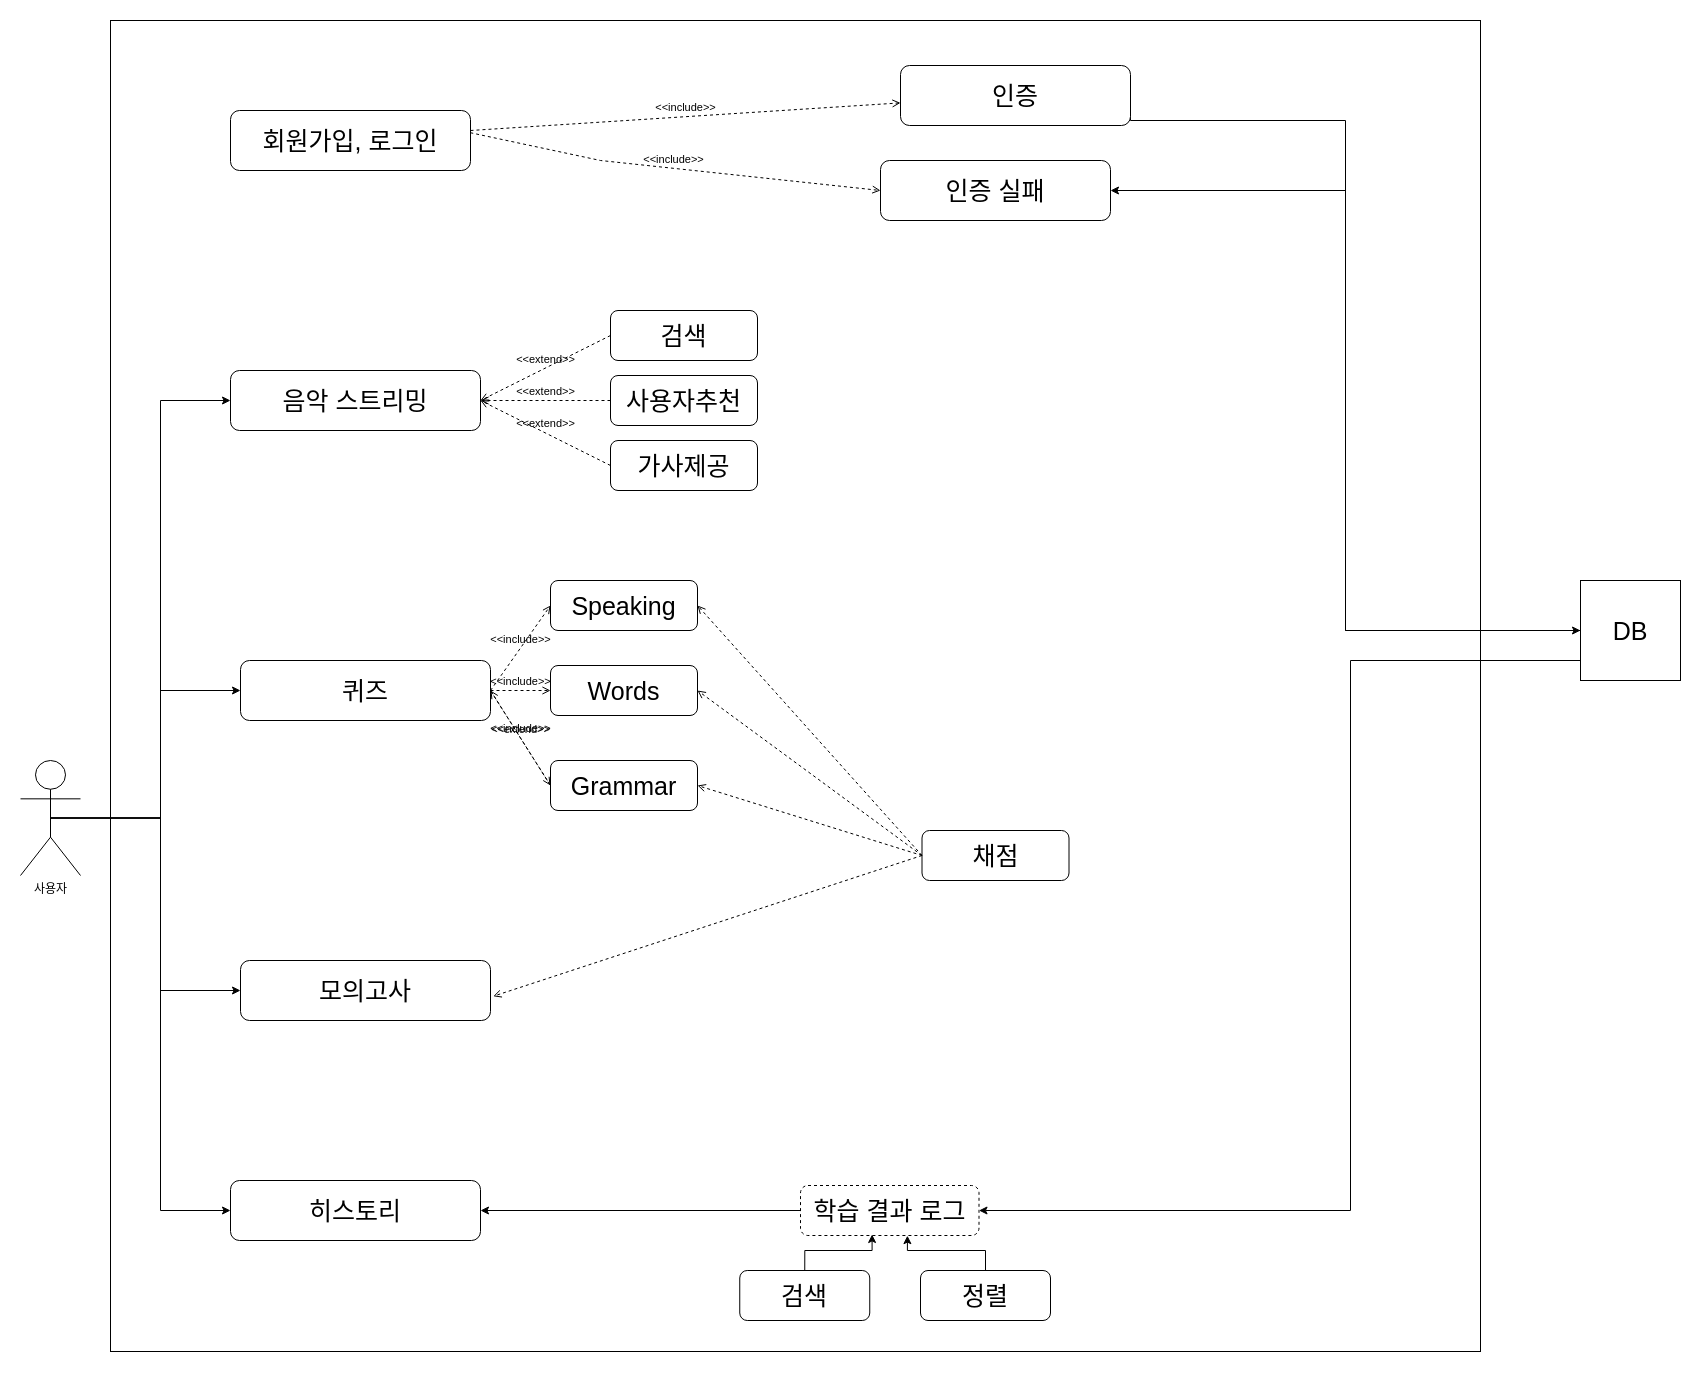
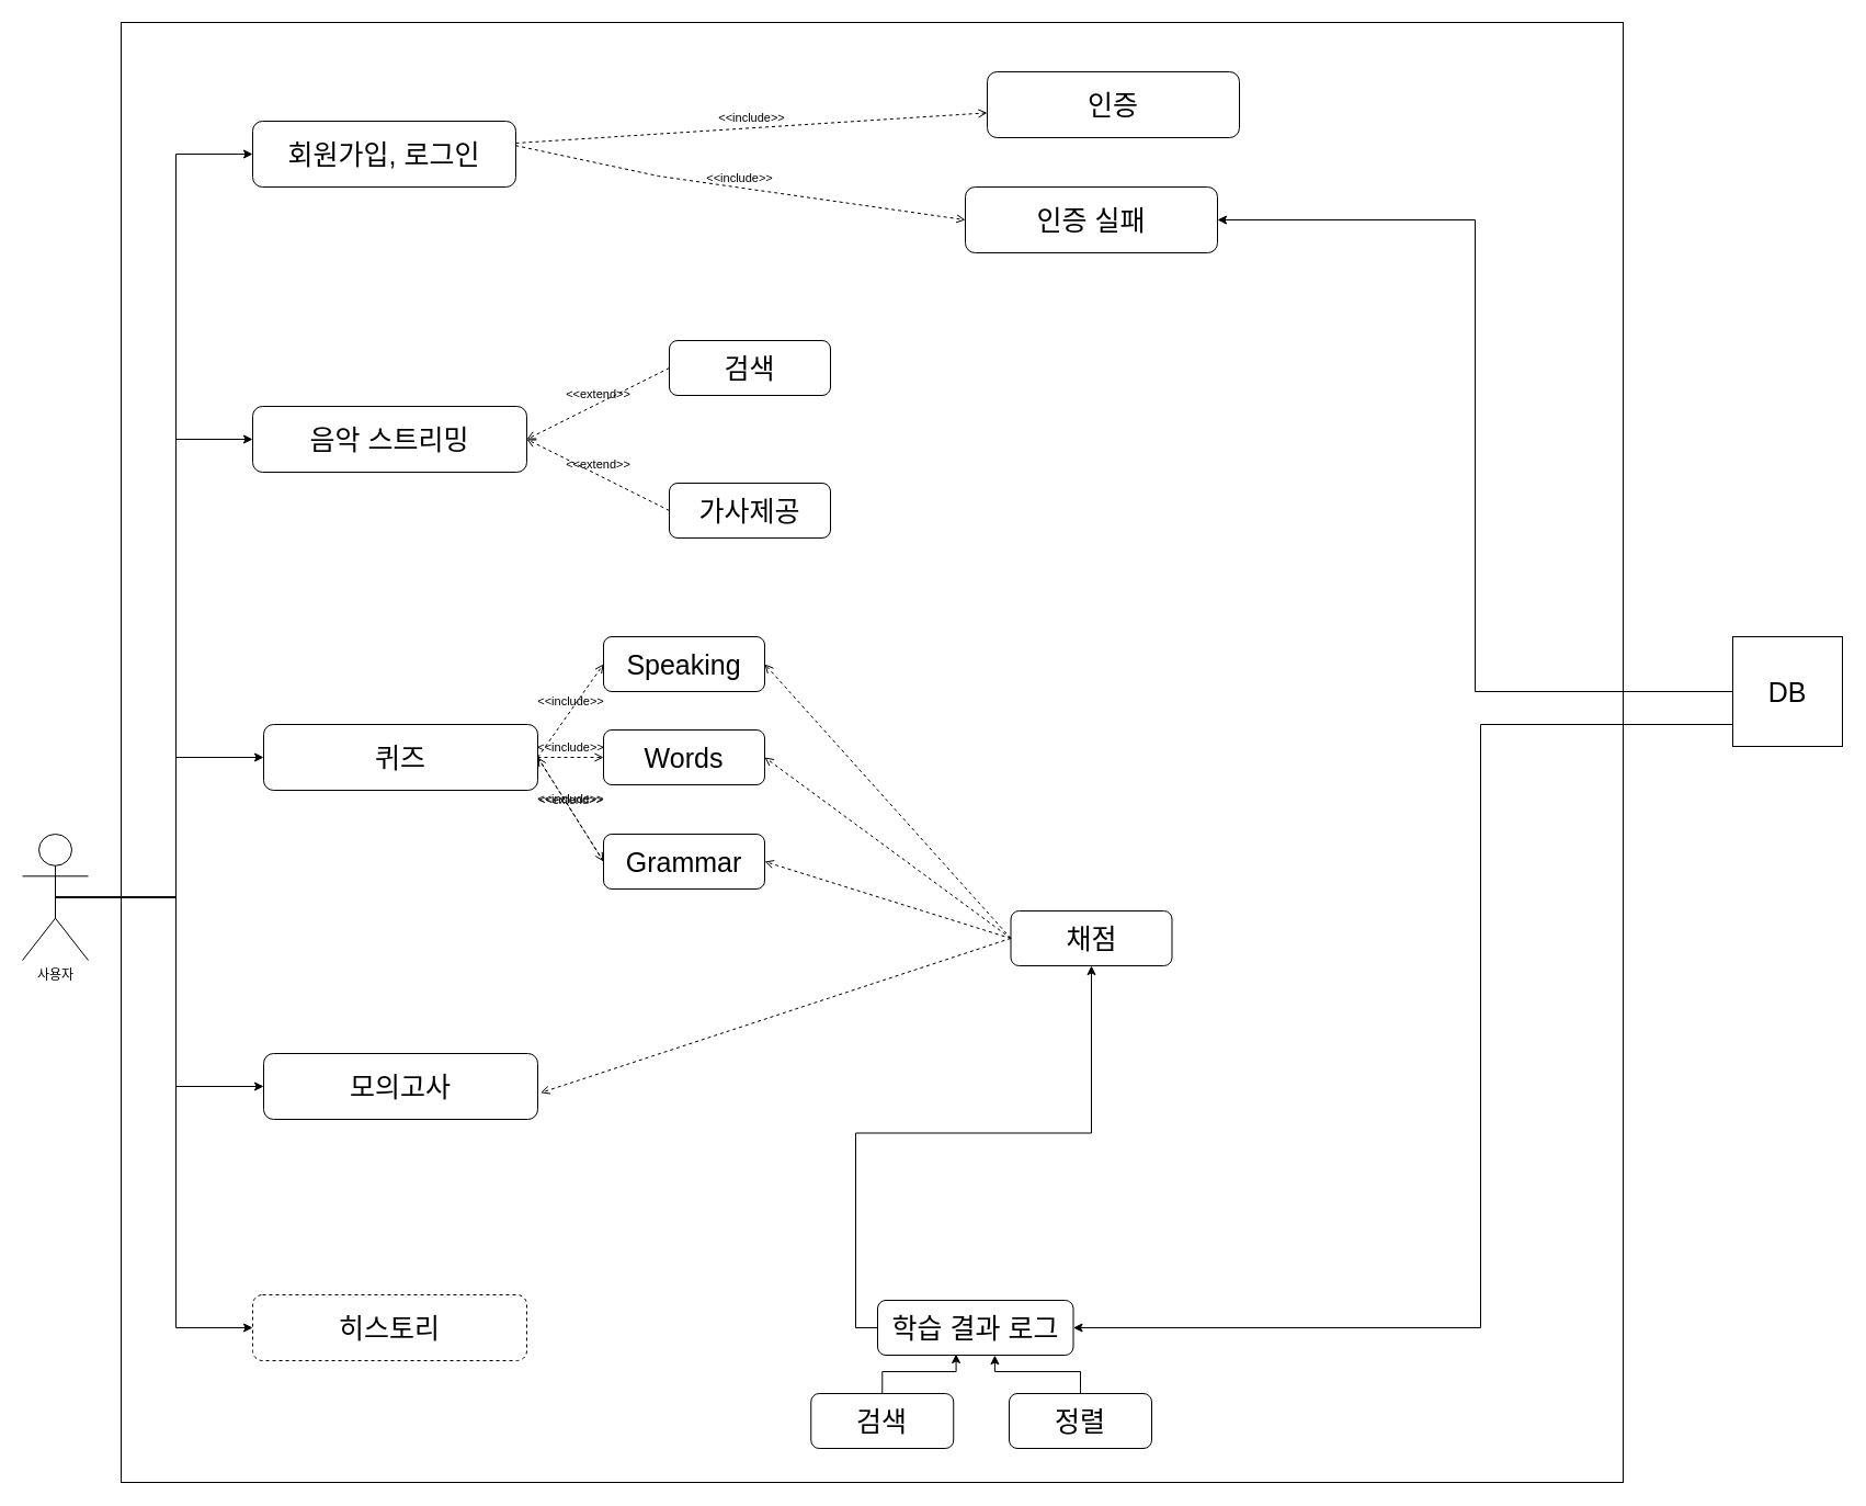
- <mxCell id="12" style="edgeStyle=orthogonalEdgeStyle;rounded=0;orthogonalLoop=1;jettySize=auto;html=1;exitX=1;exitY=0.5;exitDx=0;exitDy=0;entryX=0;entryY=0.5;entryDx=0;entryDy=0;" parent="1" source="13" target="16" edge="1"><mxGeometry relative="1" as="geometry"><mxPoint x="1510" y="120" as="targetPoint" /><Array as="points"><mxPoint x="1345" y="120" /><mxPoint x="1345" y="630" /></Array></mxGeometry></mxCell>
- <mxCell id="14" value="&lt;span style=&quot;font-size: 25px;&quot;&gt;인증 실패&lt;/span&gt;" style="rounded=1;whiteSpace=wrap;html=1;" parent="1" vertex="1"><mxGeometry x="880" y="160" width="230" height="60" as="geometry" /></mxCell>
+ <mxCell id="14" value="&lt;span style=&quot;font-size: 25px;&quot;&gt;인증 실패&lt;/span&gt;" style="rounded=1;whiteSpace=wrap;html=1;" parent="1" vertex="1"><mxGeometry x="880" y="170" width="230" height="60" as="geometry" /></mxCell>
+ <mxCell id="5" style="edgeStyle=orthogonalEdgeStyle;rounded=0;orthogonalLoop=1;jettySize=auto;html=1;exitX=0.5;exitY=0.5;exitDx=0;exitDy=0;exitPerimeter=0;entryX=0;entryY=0.5;entryDx=0;entryDy=0;" parent="1" source="7" target="8" edge="1"><mxGeometry relative="1" as="geometry"><Array as="points"><mxPoint x="160" y="818" /><mxPoint x="160" y="140" /></Array></mxGeometry></mxCell>
- <mxCell id="25" value="&amp;lt;&amp;lt;extend&amp;gt;&amp;gt;" style="html=1;verticalAlign=bottom;labelBackgroundColor=none;endArrow=open;endFill=0;dashed=1;rounded=0;entryX=1;entryY=0.5;entryDx=0;entryDy=0;exitX=0;exitY=0.5;exitDx=0;exitDy=0;" parent="1" source="21" target="9" edge="1"><mxGeometry width="160" relative="1" as="geometry"><mxPoint x="390" y="590" as="sourcePoint" /><mxPoint x="550" y="590" as="targetPoint" /></mxGeometry></mxCell>
- <mxCell id="21" value="&lt;font style=&quot;font-size: 25px;&quot;&gt;사용자추천&lt;/font&gt;" style="rounded=1;whiteSpace=wrap;html=1;" parent="1" vertex="1"><mxGeometry x="610" y="375" width="147" height="50" as="geometry" /></mxCell>
- <mxCell id="19" value="&lt;span style=&quot;font-size: 25px;&quot;&gt;히스토리&lt;/span&gt;" style="rounded=1;whiteSpace=wrap;html=1;" parent="1" vertex="1"><mxGeometry x="230" y="1180" width="250" height="60" as="geometry" /></mxCell>
+ <mxCell id="19" value="&lt;span style=&quot;font-size: 25px;&quot;&gt;히스토리&lt;/span&gt;" style="rounded=1;whiteSpace=wrap;html=1;dashed=1;" parent="1" vertex="1"><mxGeometry x="230" y="1180" width="250" height="60" as="geometry" /></mxCell>
- <mxCell id="38" style="edgeStyle=orthogonalEdgeStyle;rounded=0;orthogonalLoop=1;jettySize=auto;html=1;exitX=0;exitY=0.5;exitDx=0;exitDy=0;entryX=1;entryY=0.5;entryDx=0;entryDy=0;" parent="1" source="39" target="19" edge="1"><mxGeometry relative="1" as="geometry" /></mxCell>
+ <mxCell id="38" style="edgeStyle=orthogonalEdgeStyle;rounded=0;orthogonalLoop=1;jettySize=auto;html=1;exitX=0;exitY=0.5;exitDx=0;exitDy=0;" parent="1" source="39" target="31" edge="1"><mxGeometry relative="1" as="geometry" /></mxCell>
- <mxCell id="39" value="&lt;span style=&quot;font-size: 25px;&quot;&gt;학습 결과 로그&lt;/span&gt;" style="rounded=1;whiteSpace=wrap;html=1;dashed=1;" parent="1" vertex="1"><mxGeometry x="800" y="1185" width="178.5" height="50" as="geometry" /></mxCell>
+ <mxCell id="39" value="&lt;span style=&quot;font-size: 25px;&quot;&gt;학습 결과 로그&lt;/span&gt;" style="rounded=1;whiteSpace=wrap;html=1;" parent="1" vertex="1"><mxGeometry x="800" y="1185" width="178.5" height="50" as="geometry" /></mxCell>
